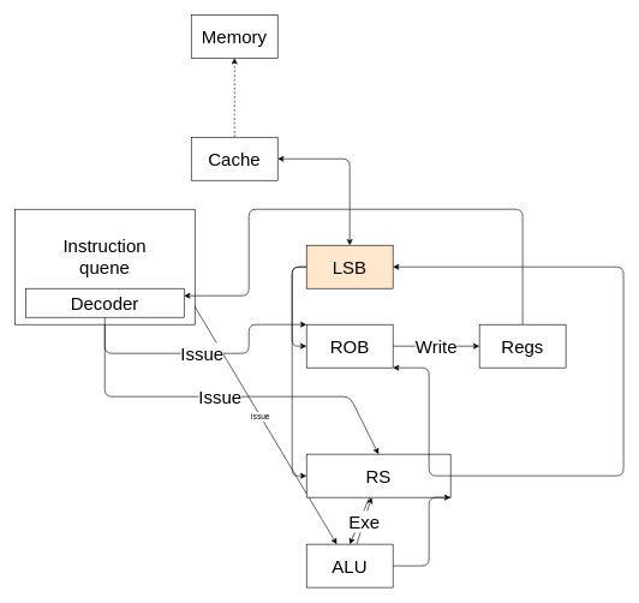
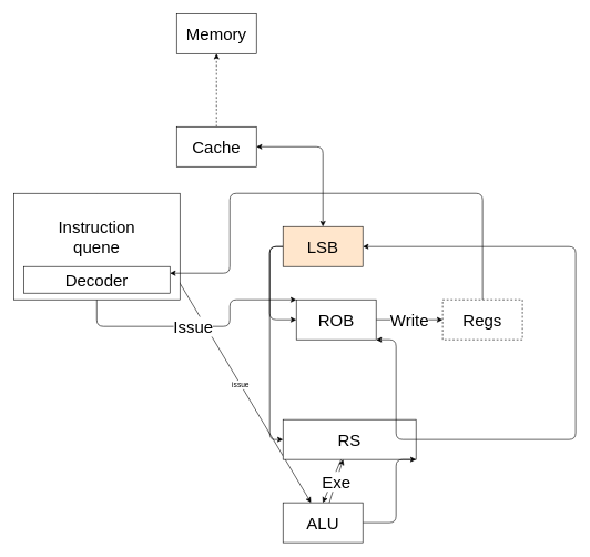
- <mxCell id="9" value="ROB" style="rounded=0;whiteSpace=wrap;html=1;fontSize=25;" parent="1" vertex="1"><mxGeometry x="425" y="450" width="120" height="60" as="geometry" /></mxCell>
+ <mxCell id="9" value="ROB" style="rounded=0;whiteSpace=wrap;html=1;fontSize=25;" parent="1" vertex="1"><mxGeometry x="445" y="450" width="120" height="60" as="geometry" /></mxCell>
- <mxCell id="11" value="Regs" style="rounded=0;whiteSpace=wrap;html=1;fontSize=25;" parent="1" vertex="1"><mxGeometry x="665" y="450" width="120" height="60" as="geometry" /></mxCell>
+ <mxCell id="11" value="Regs" style="rounded=0;whiteSpace=wrap;html=1;fontSize=25;dashed=1;" parent="1" vertex="1"><mxGeometry x="665" y="450" width="120" height="60" as="geometry" /></mxCell>
- <mxCell id="25" value="&lt;font style=&quot;font-size: 25px;&quot;&gt;Issue&lt;/font&gt;" style="edgeStyle=none;html=1;entryX=0.5;entryY=0;entryDx=0;entryDy=0;fontSize=25;exitX=0.5;exitY=1;exitDx=0;exitDy=0;" parent="1" source="24" target="13" edge="1"><mxGeometry relative="1" as="geometry"><Array as="points"><mxPoint x="145" y="550" /><mxPoint x="485" y="550" /></Array></mxGeometry></mxCell>
